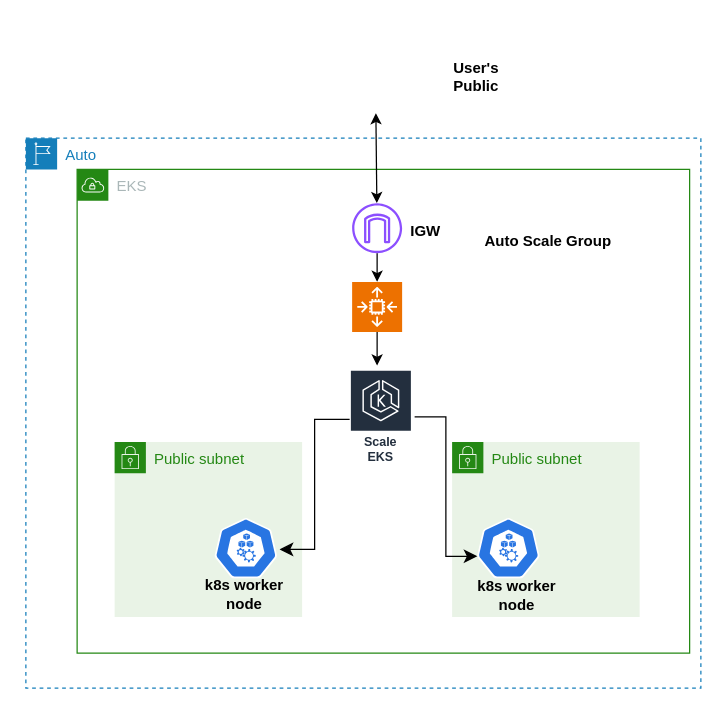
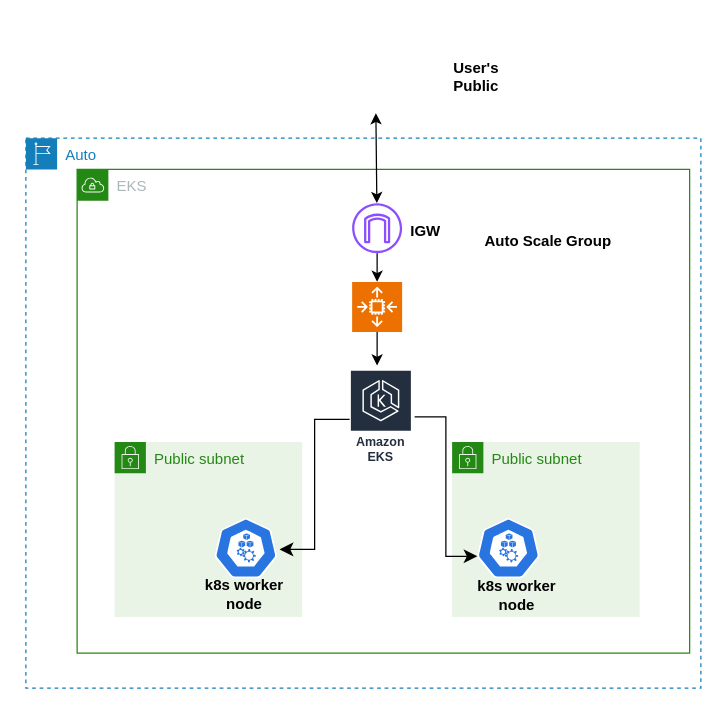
- <mxCell id="5" value="Scale EKS" style="sketch=0;outlineConnect=0;fontColor=#232F3E;gradientColor=none;strokeColor=#ffffff;fillColor=#232F3E;dashed=0;verticalLabelPosition=middle;verticalAlign=bottom;align=center;html=1;whiteSpace=wrap;fontSize=10;fontStyle=1;spacing=3;shape=mxgraph.aws4.productIcon;prIcon=mxgraph.aws4.eks;" vertex="1" parent="1"><mxGeometry x="279" y="295" width="50" height="80" as="geometry" /></mxCell>
+ <mxCell id="5" value="Amazon EKS" style="sketch=0;outlineConnect=0;fontColor=#232F3E;gradientColor=none;strokeColor=#ffffff;fillColor=#232F3E;dashed=0;verticalLabelPosition=middle;verticalAlign=bottom;align=center;html=1;whiteSpace=wrap;fontSize=10;fontStyle=1;spacing=3;shape=mxgraph.aws4.productIcon;prIcon=mxgraph.aws4.eks;" vertex="1" parent="1"><mxGeometry x="279" y="295" width="50" height="80" as="geometry" /></mxCell>
